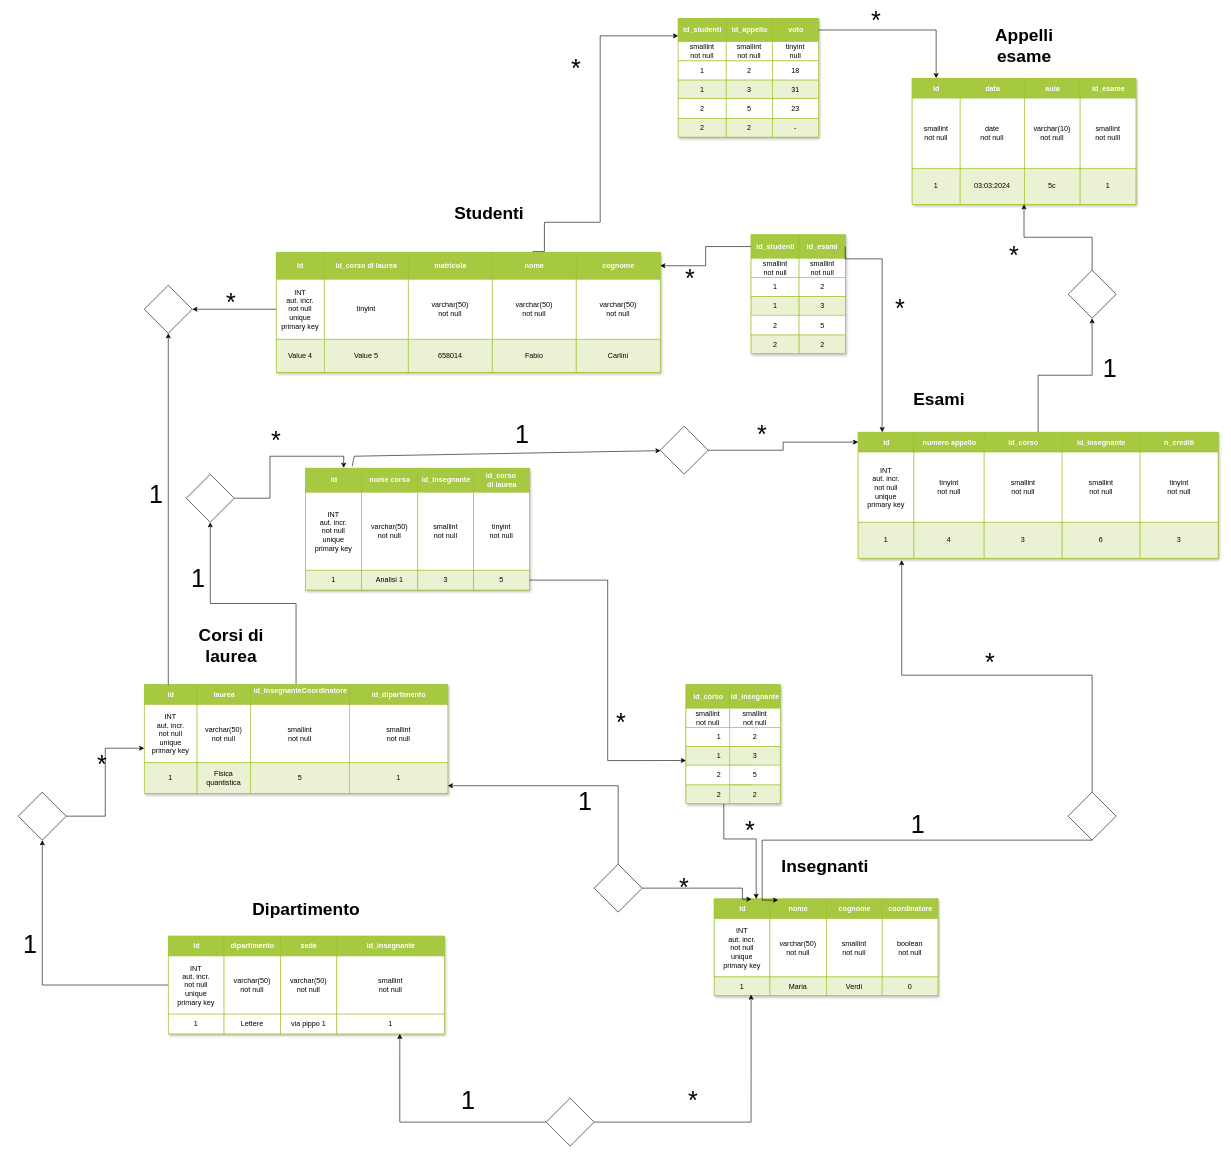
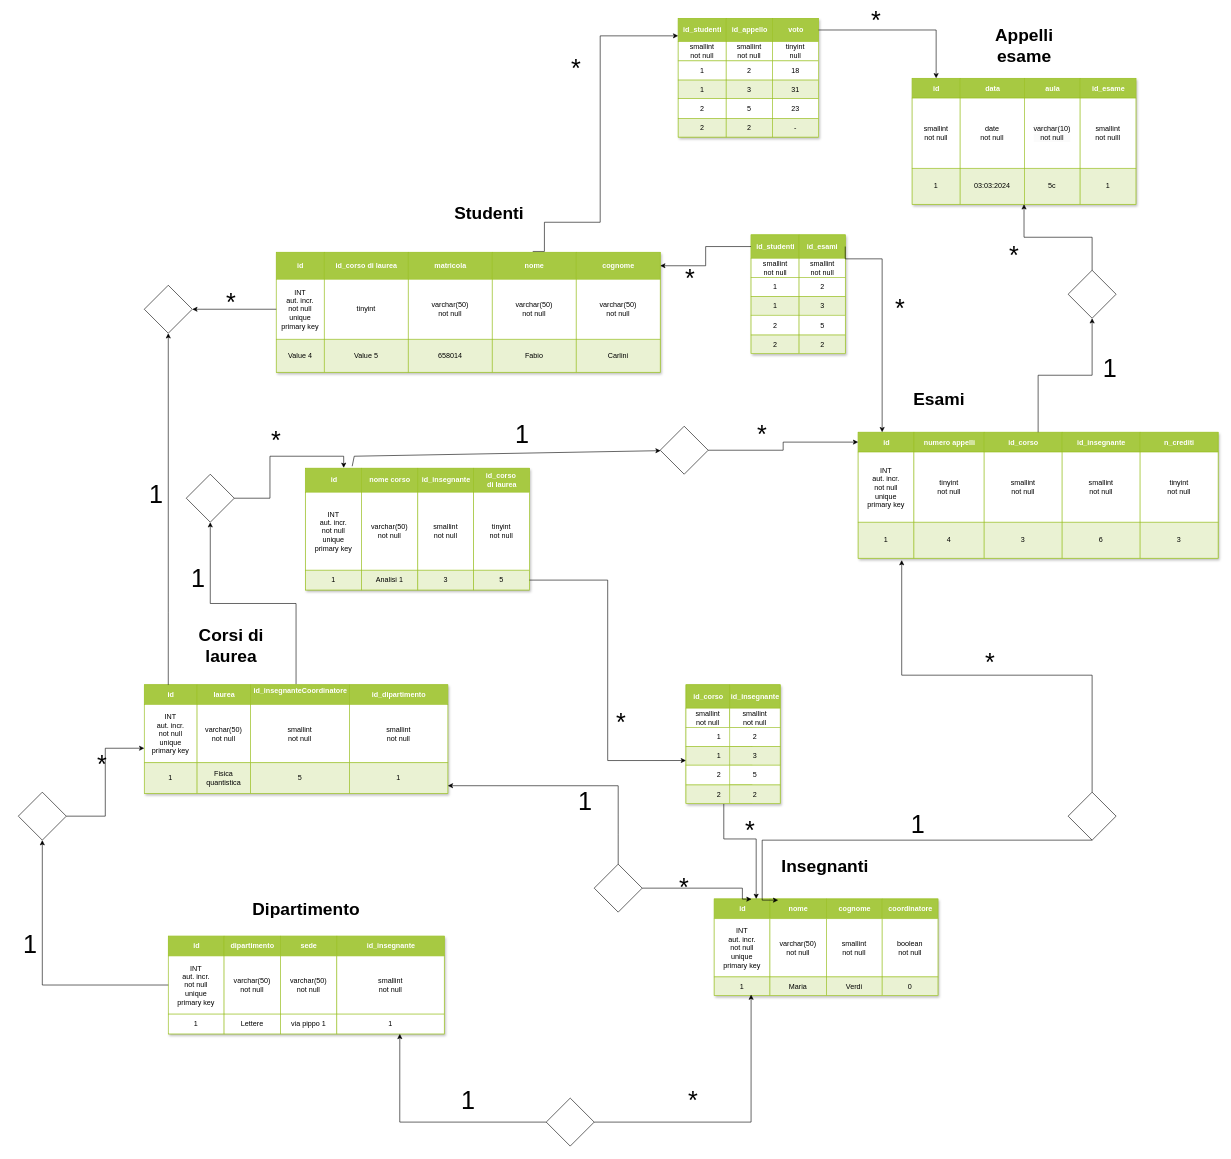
- <mxCell id="59" value="numero appello" style="connectable=0;recursiveResize=0;strokeColor=inherit;fillColor=#A7C942;align=center;fontStyle=1;fontColor=#FFFFFF;html=1;" vertex="1" parent="57"><mxGeometry x="93" width="117" height="33" as="geometry"><mxRectangle width="117" height="33" as="alternateBounds" /></mxGeometry></mxCell>
+ <mxCell id="59" value="numero appelli" style="connectable=0;recursiveResize=0;strokeColor=inherit;fillColor=#A7C942;align=center;fontStyle=1;fontColor=#FFFFFF;html=1;" vertex="1" parent="57"><mxGeometry x="93" width="117" height="33" as="geometry"><mxRectangle width="117" height="33" as="alternateBounds" /></mxGeometry></mxCell>
